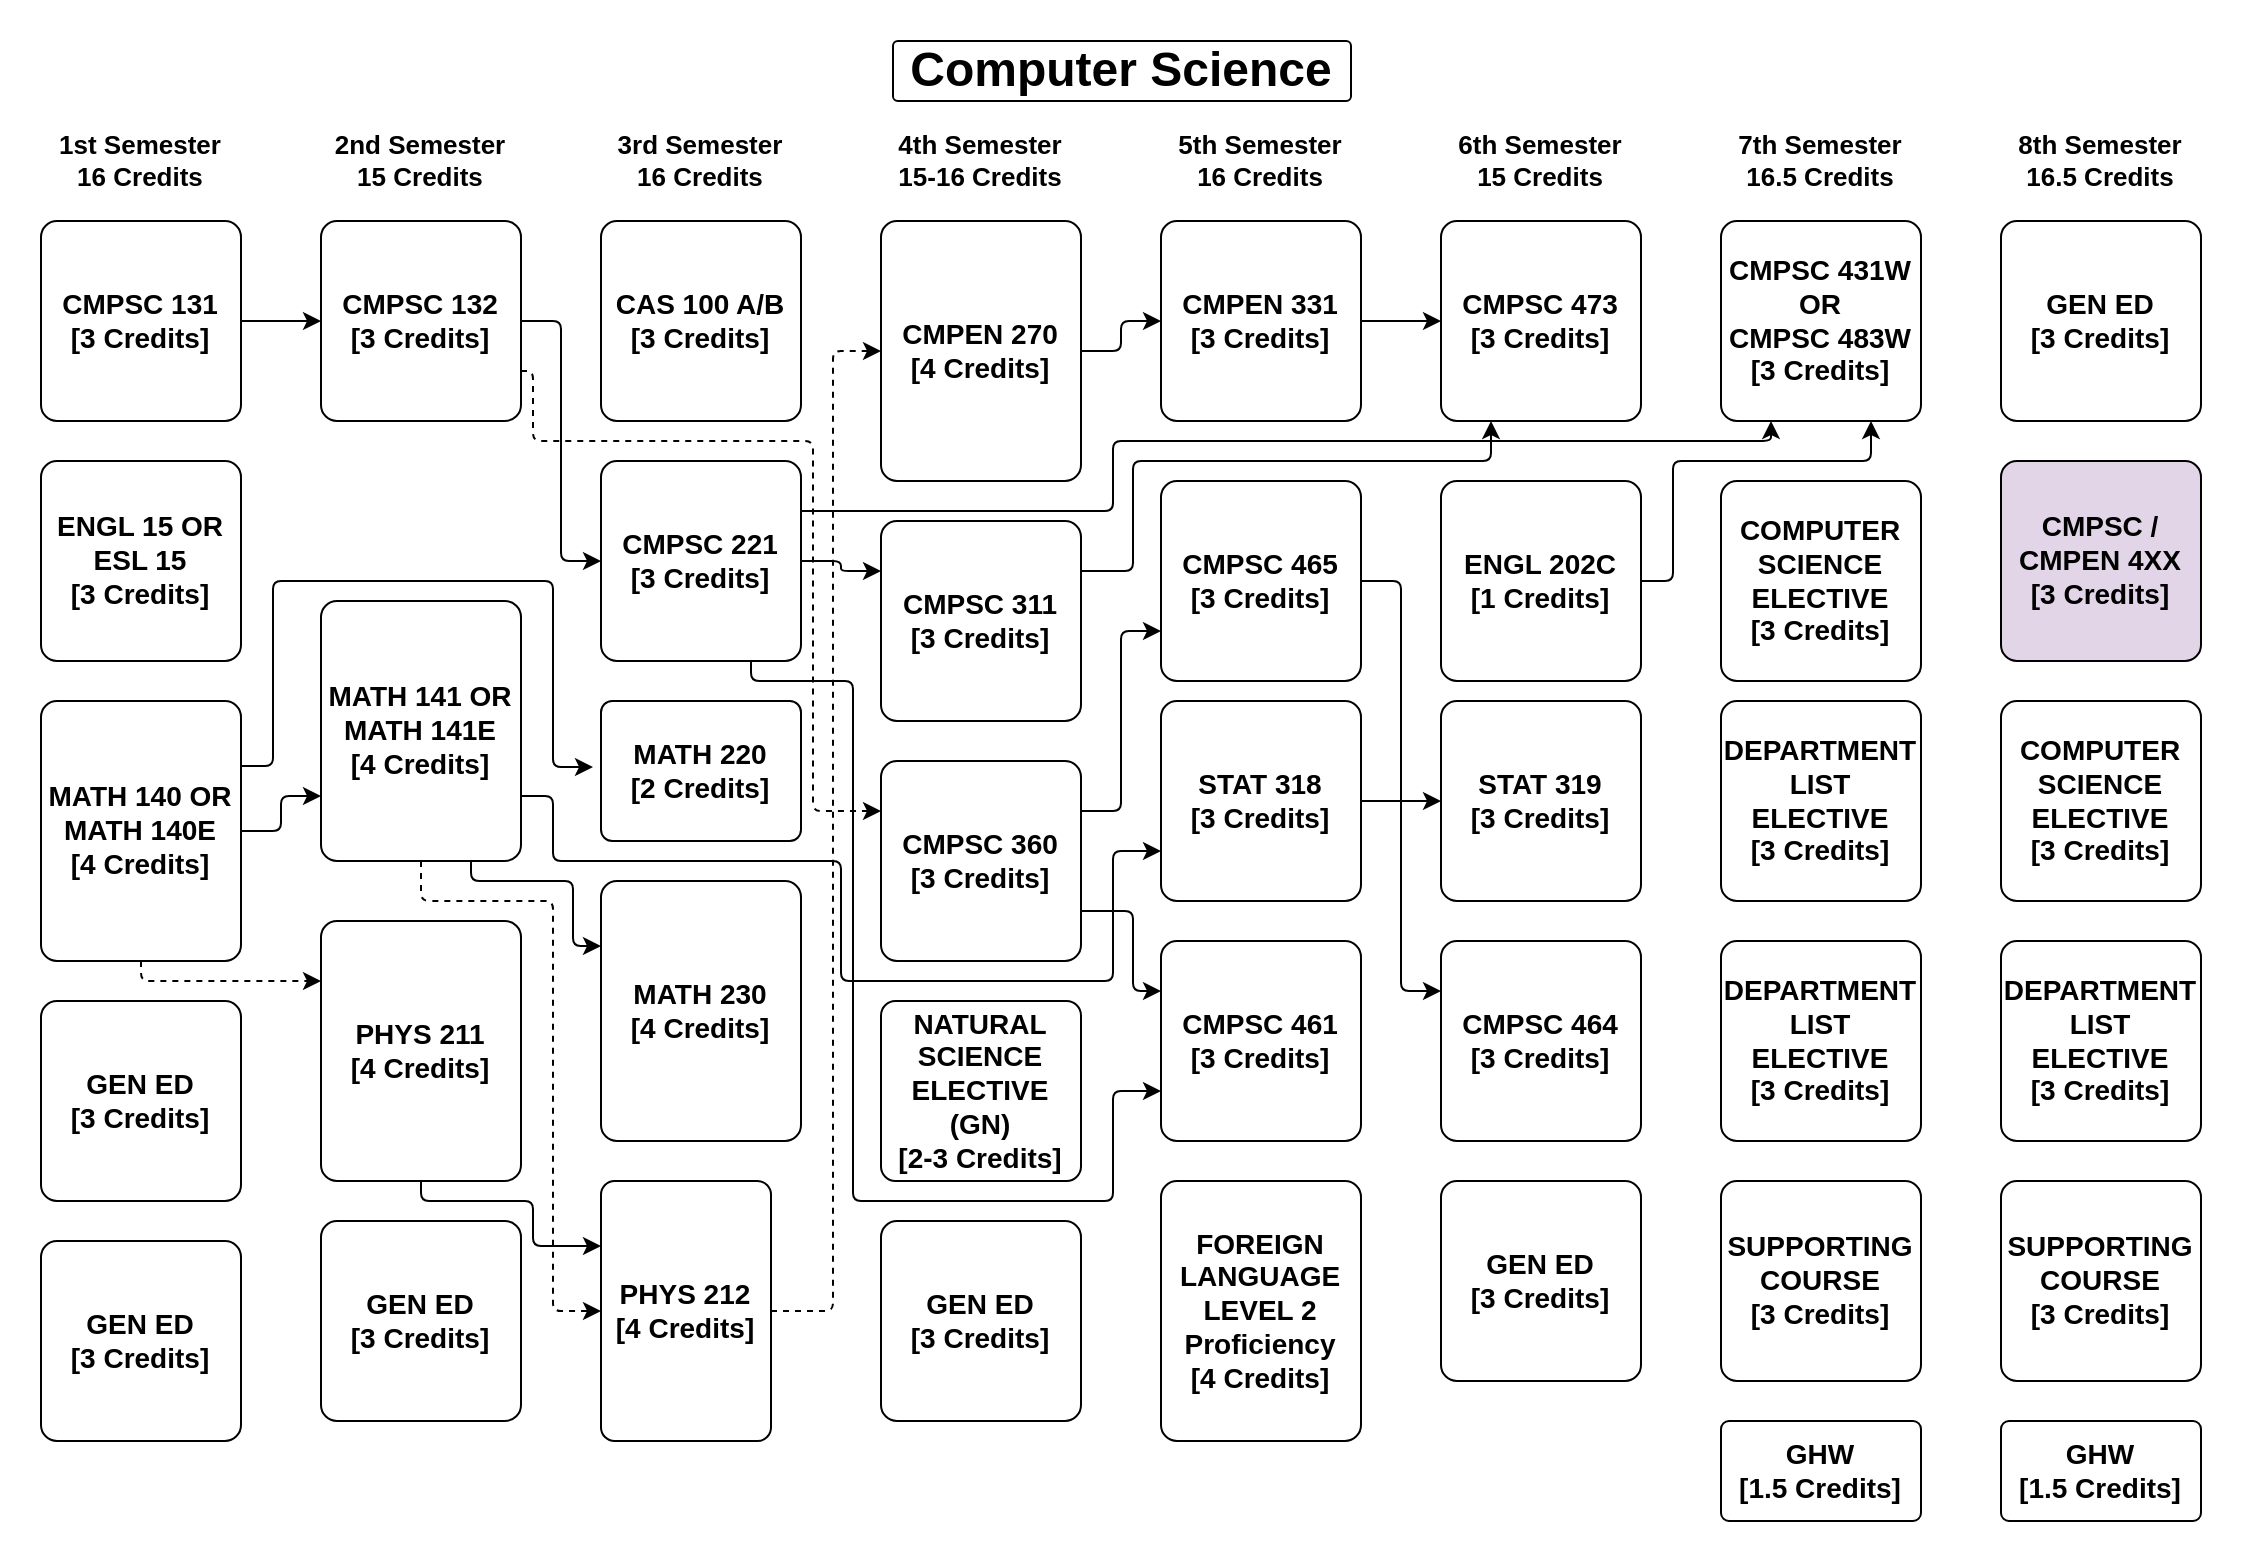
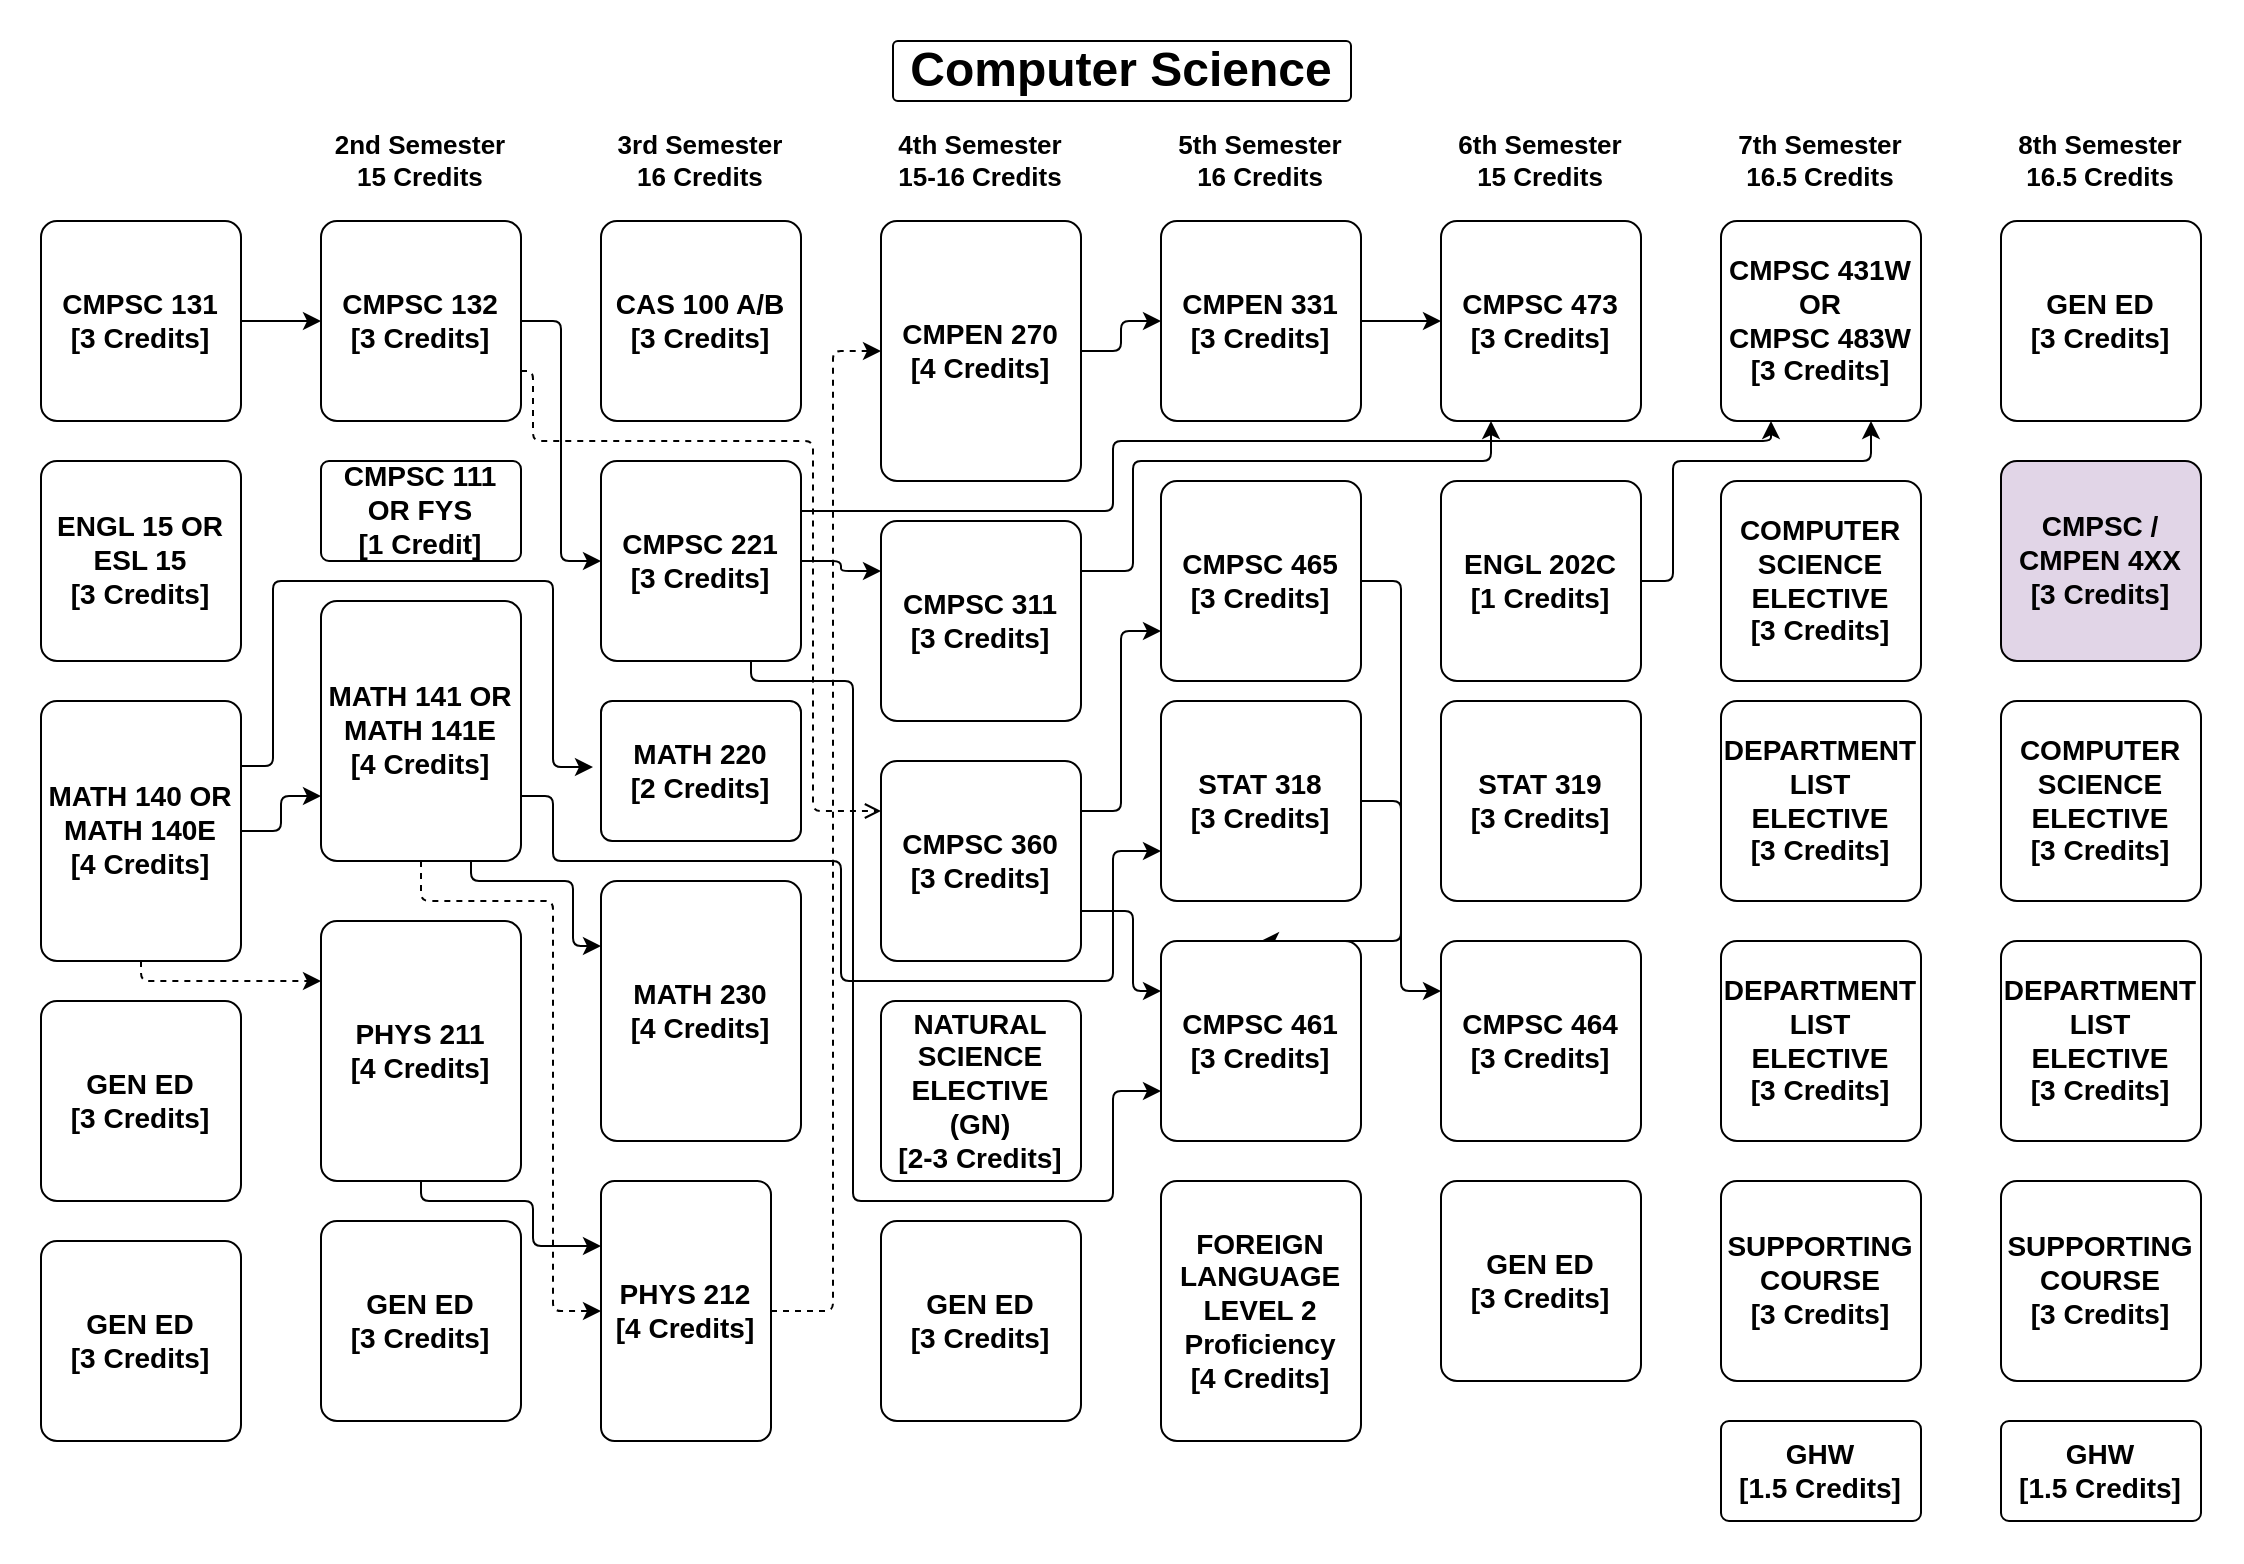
- <mxCell id="61" value="1st Semester&lt;br style=&quot;font-size: 13px&quot;&gt;16 Credits" style="text;html=1;strokeColor=none;fillColor=none;align=center;verticalAlign=middle;whiteSpace=wrap;rounded=0;fontStyle=1;fontSize=13;arcSize=8;" parent="1" vertex="1"><mxGeometry x="25" y="60" width="90" height="40" as="geometry" /></mxCell>
+ <mxCell id="16" value="CMPSC 111&lt;br&gt;OR FYS&lt;br&gt;[1 Credit]" style="rounded=1;whiteSpace=wrap;html=1;fontSize=14;fontStyle=1;arcSize=8;" parent="1" vertex="1"><mxGeometry x="160" y="230" width="100" height="50" as="geometry" /></mxCell>
- <mxCell id="41" style="edgeStyle=orthogonalEdgeStyle;rounded=1;orthogonalLoop=1;jettySize=auto;html=1;exitX=1;exitY=0.5;exitDx=0;exitDy=0;entryX=0;entryY=0.5;entryDx=0;entryDy=0;strokeColor=#000000;arcSize=8;" parent="1" source="42" target="43" edge="1"><mxGeometry relative="1" as="geometry" /></mxCell>
+ <mxCell id="41" style="edgeStyle=orthogonalEdgeStyle;rounded=1;orthogonalLoop=1;jettySize=auto;html=1;exitX=1;exitY=0.5;exitDx=0;exitDy=0;strokeColor=#000000;arcSize=8;" parent="1" source="42" target="50" edge="1"><mxGeometry relative="1" as="geometry" /></mxCell>
- <mxCell id="6" style="edgeStyle=orthogonalEdgeStyle;rounded=1;orthogonalLoop=1;jettySize=auto;html=1;exitX=1;exitY=0.75;exitDx=0;exitDy=0;entryX=0;entryY=0.25;entryDx=0;entryDy=0;dashed=1;arcSize=8;" edge="1" parent="1" source="7" target="40"><mxGeometry relative="1" as="geometry"><Array as="points"><mxPoint x="266" y="185" /><mxPoint x="266" y="220" /><mxPoint x="406" y="220" /><mxPoint x="406" y="405" /></Array></mxGeometry></mxCell>
+ <mxCell id="6" style="edgeStyle=orthogonalEdgeStyle;rounded=1;orthogonalLoop=1;jettySize=auto;html=1;exitX=1;exitY=0.75;exitDx=0;exitDy=0;entryX=0;entryY=0.25;entryDx=0;entryDy=0;dashed=1;arcSize=8;endArrow=open;" edge="1" parent="1" source="7" target="40"><mxGeometry relative="1" as="geometry"><Array as="points"><mxPoint x="266" y="185" /><mxPoint x="266" y="220" /><mxPoint x="406" y="220" /><mxPoint x="406" y="405" /></Array></mxGeometry></mxCell>
